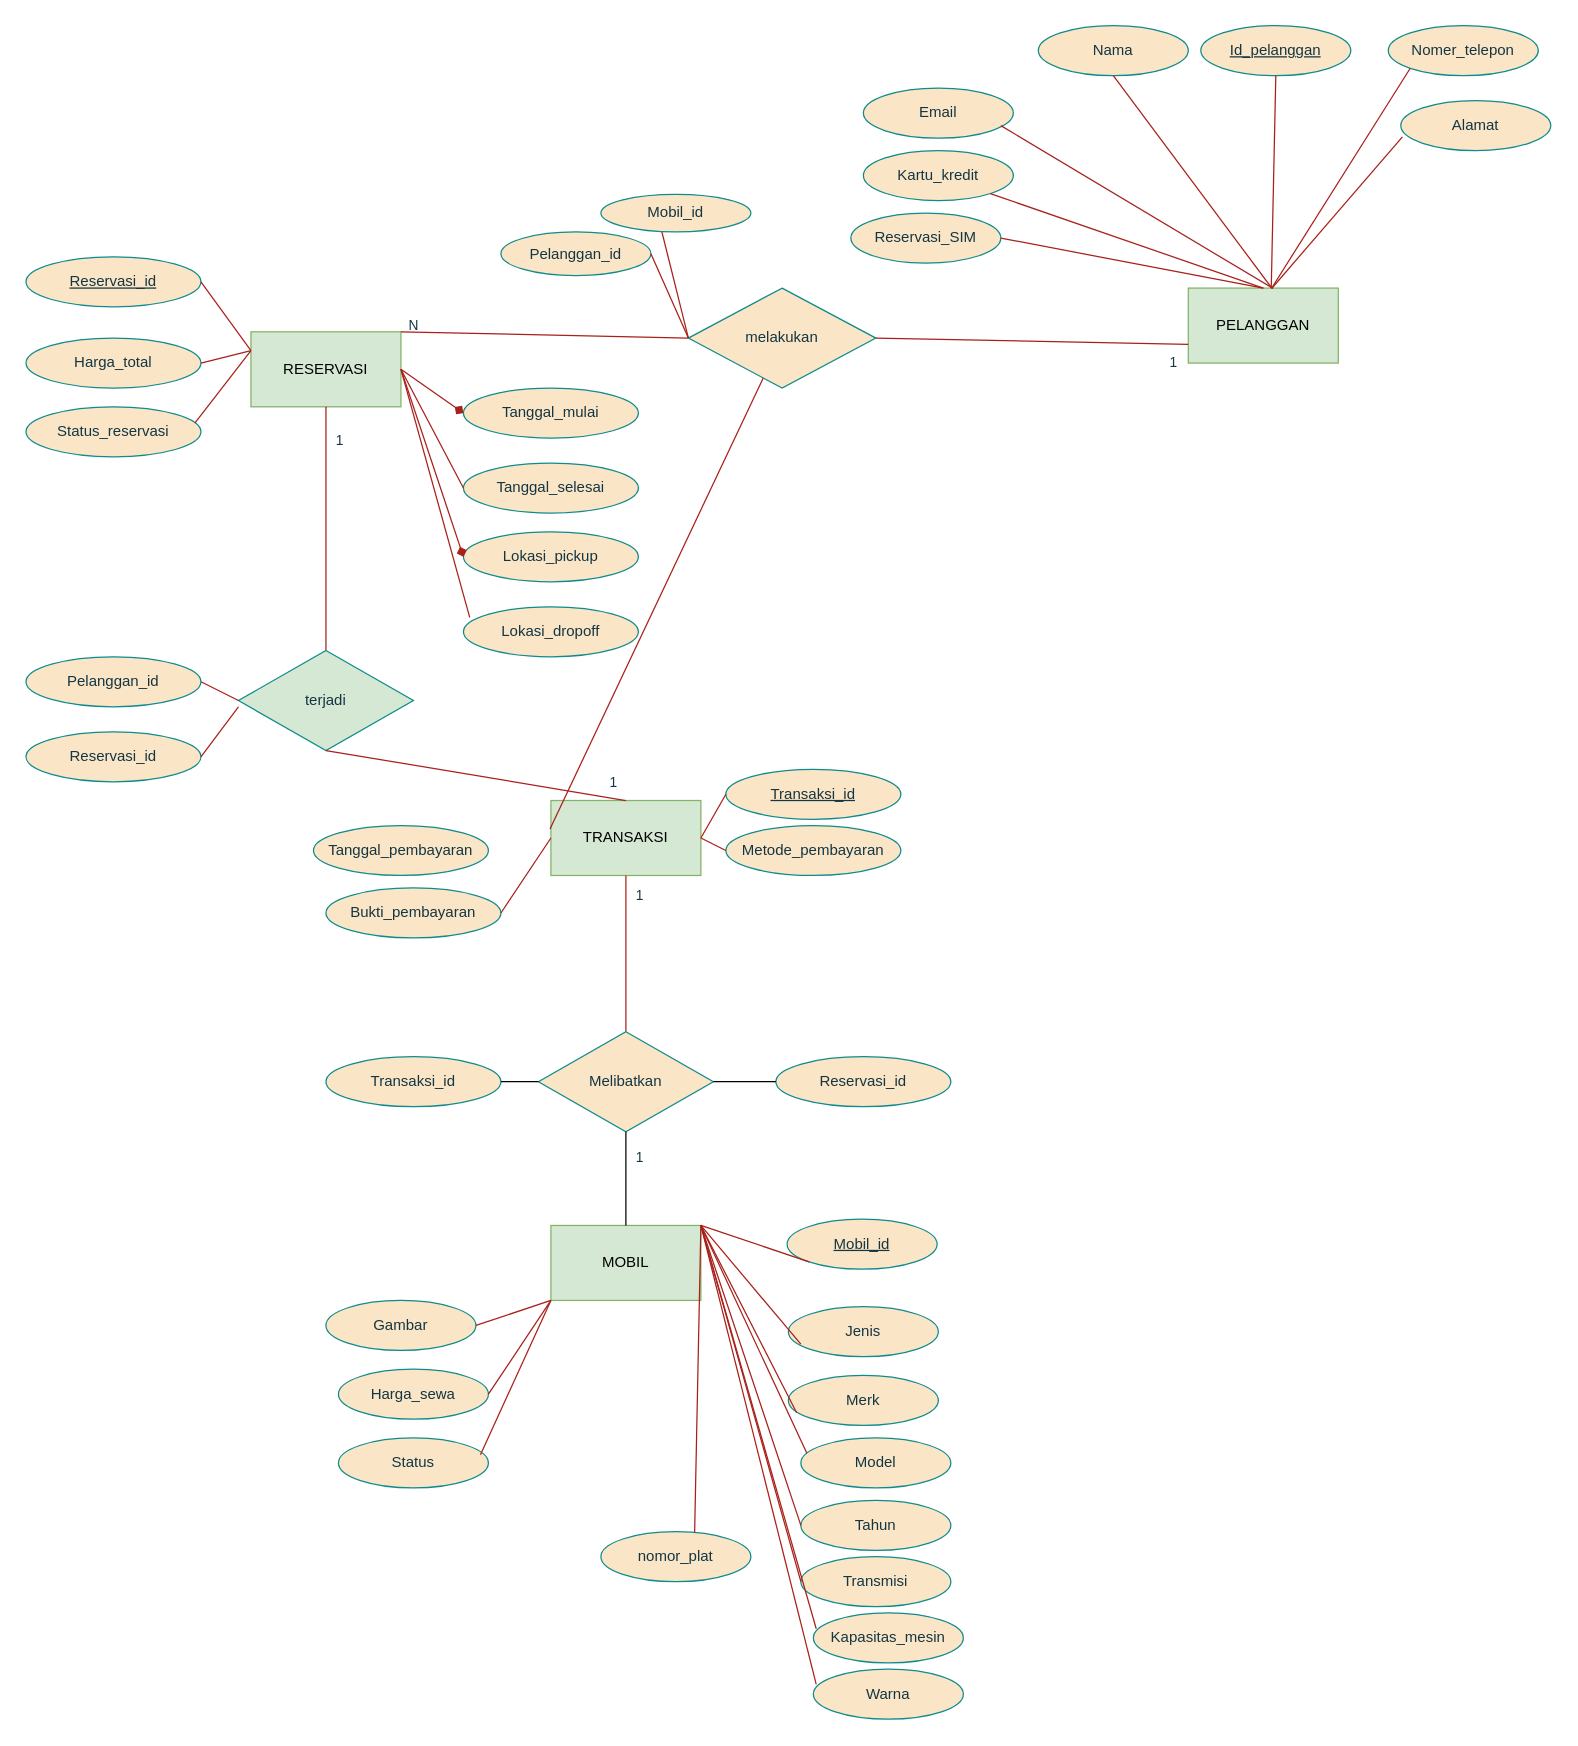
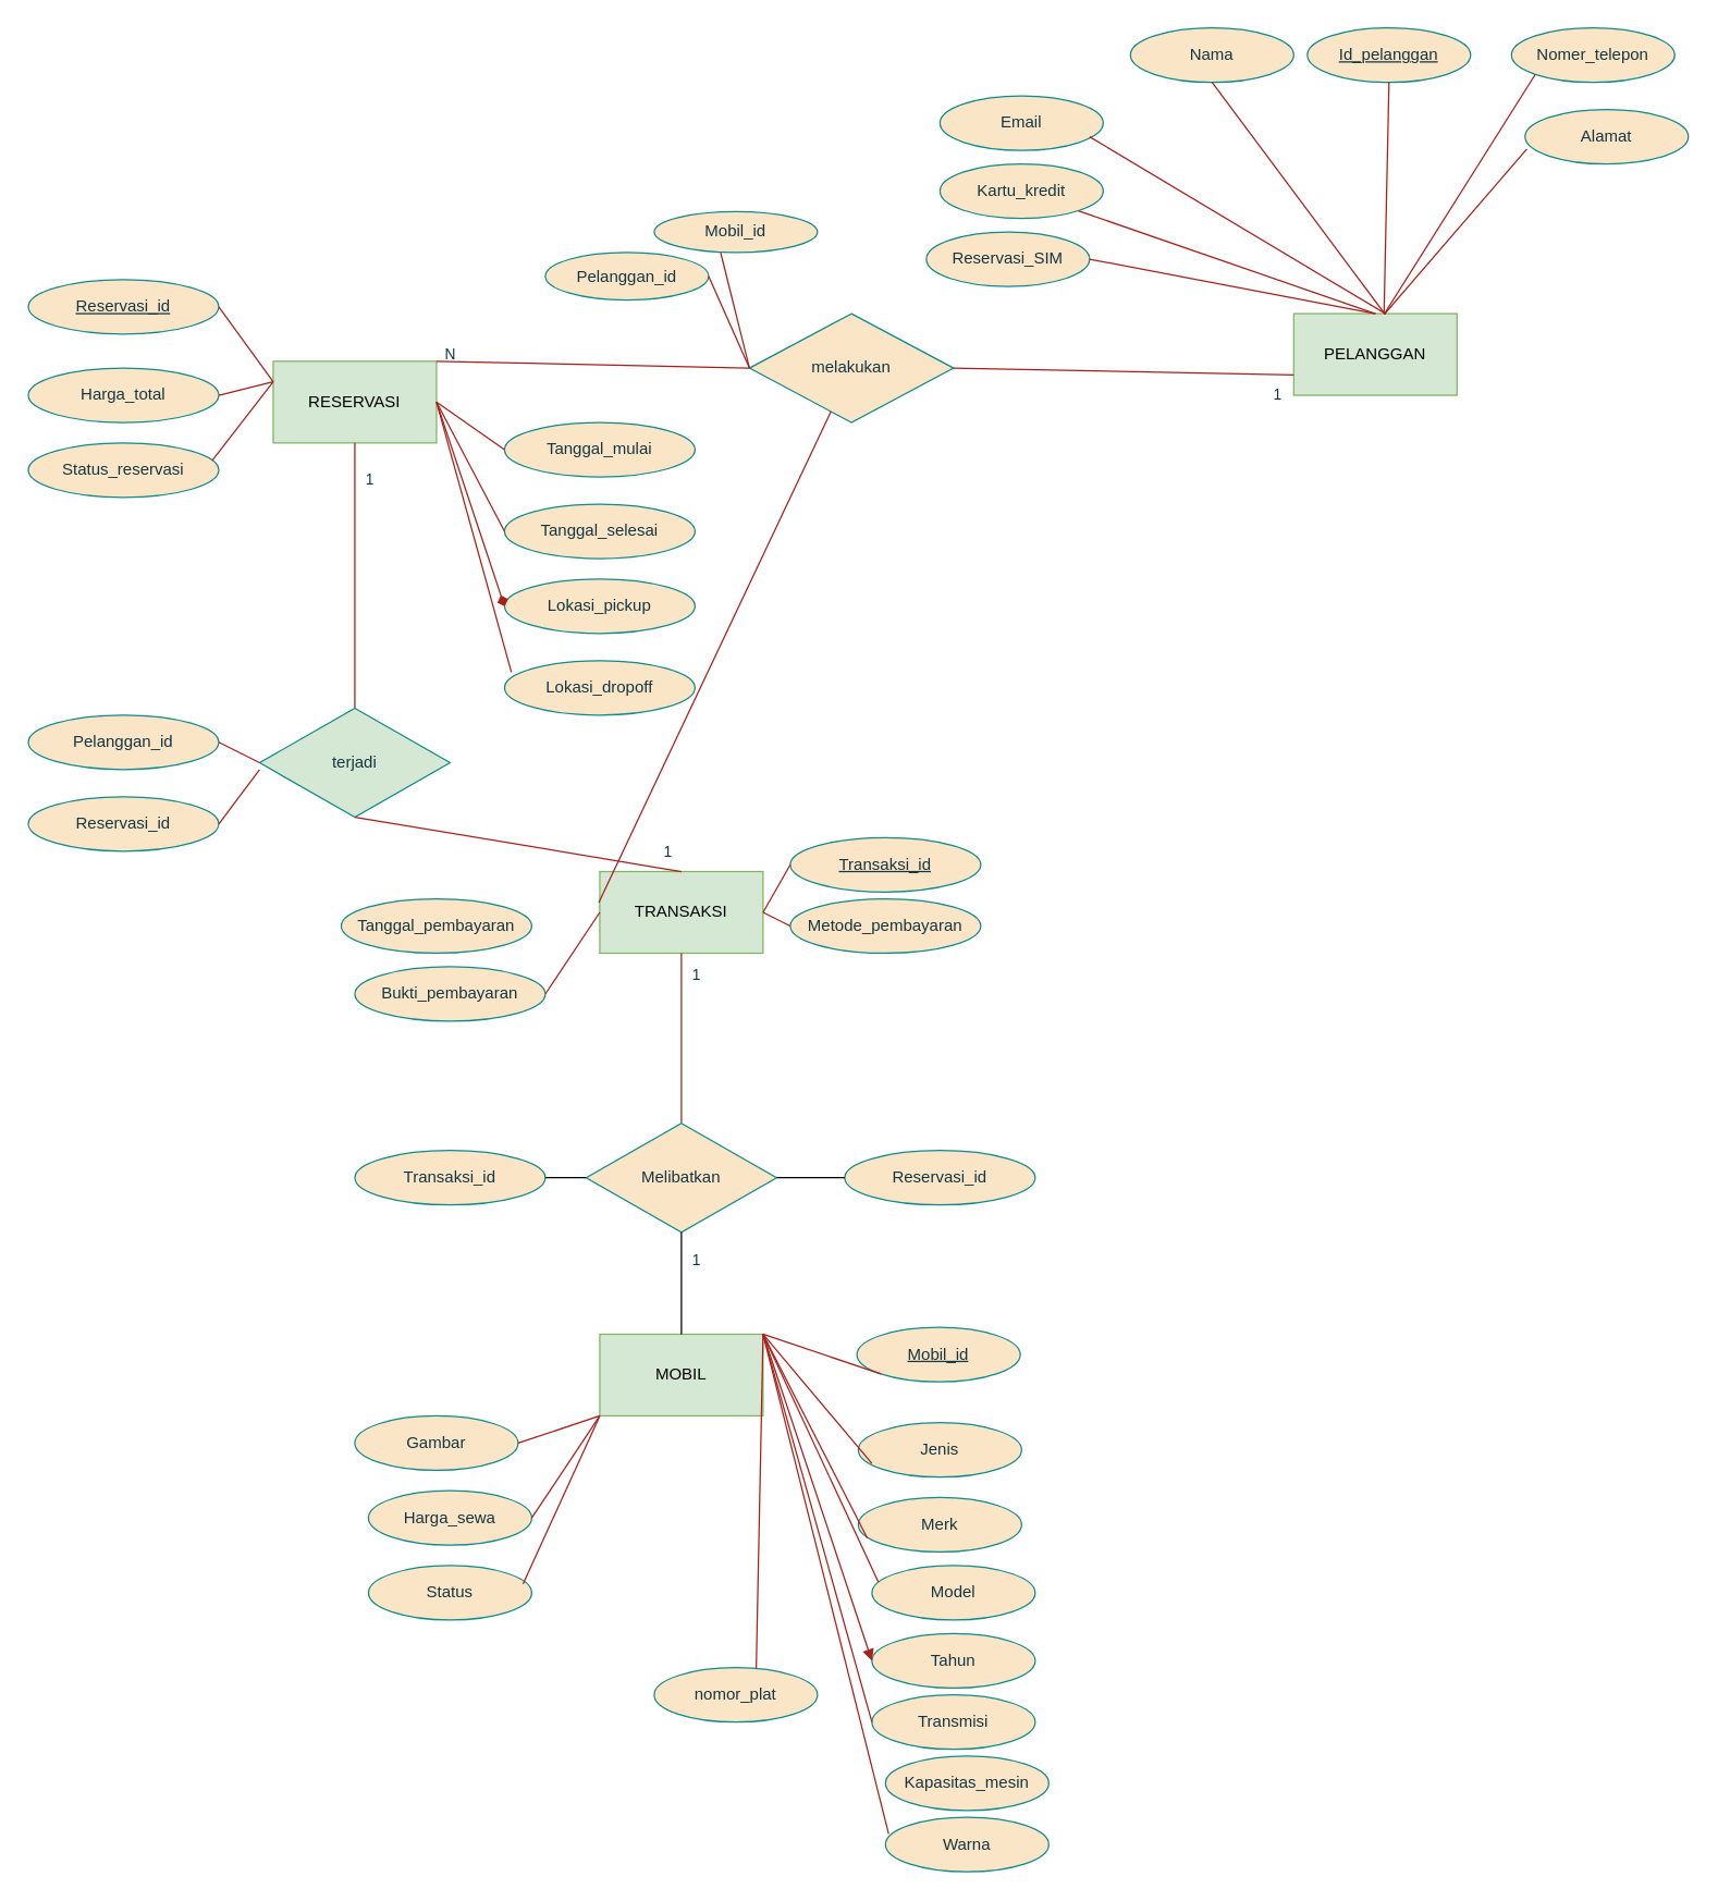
- <mxCell id="62" value="" style="endArrow=diamond;html=1;rounded=0;entryX=0;entryY=0.5;entryDx=0;entryDy=0;exitX=1;exitY=0.5;exitDx=0;exitDy=0;labelBackgroundColor=none;strokeColor=#A8201A;fontColor=default;" parent="1" source="43" target="61" edge="1"><mxGeometry width="50" height="50" relative="1" as="geometry"><mxPoint x="310" y="375" as="sourcePoint" /><mxPoint x="360" y="325" as="targetPoint" /></mxGeometry></mxCell>
+ <mxCell id="62" value="" style="endArrow=none;html=1;rounded=0;entryX=0;entryY=0.5;entryDx=0;entryDy=0;exitX=1;exitY=0.5;exitDx=0;exitDy=0;labelBackgroundColor=none;strokeColor=#A8201A;fontColor=default;" parent="1" source="43" target="61" edge="1"><mxGeometry width="50" height="50" relative="1" as="geometry"><mxPoint x="310" y="375" as="sourcePoint" /><mxPoint x="360" y="325" as="targetPoint" /></mxGeometry></mxCell>
- <mxCell id="34" value="" style="endArrow=none;html=1;rounded=0;entryX=0;entryY=0.5;entryDx=0;entryDy=0;exitX=1;exitY=0;exitDx=0;exitDy=0;labelBackgroundColor=none;strokeColor=#A8201A;fontColor=default;" parent="1" source="17" target="21" edge="1"><mxGeometry relative="1" as="geometry"><mxPoint x="1140" y="610" as="sourcePoint" /><mxPoint x="1229" y="548" as="targetPoint" /></mxGeometry></mxCell>
+ <mxCell id="34" value="" style="endArrow=block;html=1;rounded=0;entryX=0;entryY=0.5;entryDx=0;entryDy=0;exitX=1;exitY=0;exitDx=0;exitDy=0;labelBackgroundColor=none;strokeColor=#A8201A;fontColor=default;" parent="1" source="17" target="21" edge="1"><mxGeometry relative="1" as="geometry"><mxPoint x="1140" y="610" as="sourcePoint" /><mxPoint x="1229" y="548" as="targetPoint" /></mxGeometry></mxCell>
- <mxCell id="36" value="" style="endArrow=none;html=1;rounded=0;entryX=0.019;entryY=0.317;entryDx=0;entryDy=0;exitX=1;exitY=0;exitDx=0;exitDy=0;entryPerimeter=0;labelBackgroundColor=none;strokeColor=#A8201A;fontColor=default;" parent="1" source="17" target="19" edge="1"><mxGeometry relative="1" as="geometry"><mxPoint x="1140" y="610" as="sourcePoint" /><mxPoint x="1220" y="660" as="targetPoint" /></mxGeometry></mxCell>
